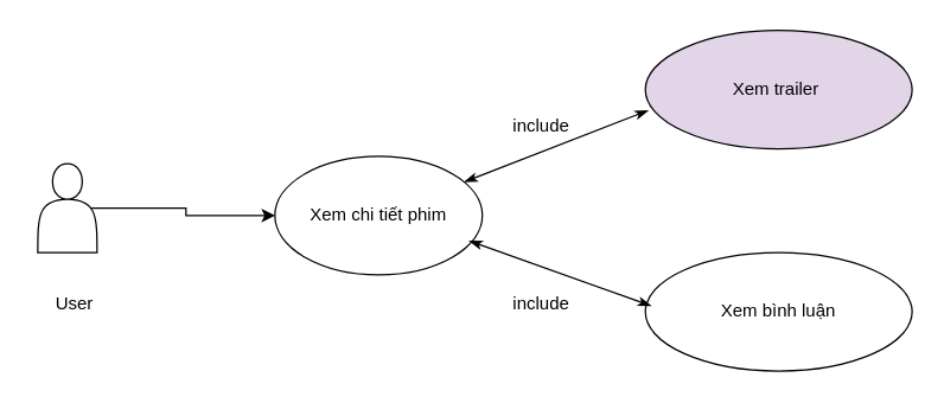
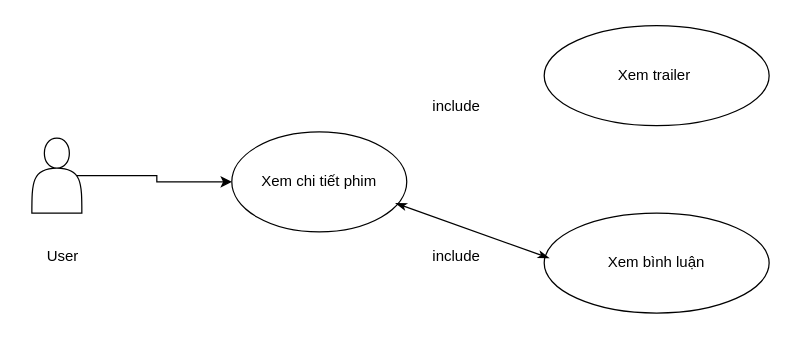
- <mxCell id="6" value="&amp;nbsp;Xem trailer&amp;nbsp;&amp;nbsp;" style="ellipse;whiteSpace=wrap;html=1;fillColor=#e1d5e7;" vertex="1" parent="1"><mxGeometry x="435" y="20" width="180" height="80" as="geometry" /></mxCell>
+ <mxCell id="6" value="&amp;nbsp;Xem trailer&amp;nbsp;&amp;nbsp;" style="ellipse;whiteSpace=wrap;html=1;" vertex="1" parent="1"><mxGeometry x="435" y="20" width="180" height="80" as="geometry" /></mxCell>
- <mxCell id="8" style="rounded=0;orthogonalLoop=1;jettySize=auto;html=1;entryX=0.011;entryY=0.675;entryDx=0;entryDy=0;entryPerimeter=0;endArrow=classicThin;endFill=1;startArrow=classicThin;startFill=1;" edge="1" parent="1" source="5" target="6"><mxGeometry relative="1" as="geometry" /></mxCell>
